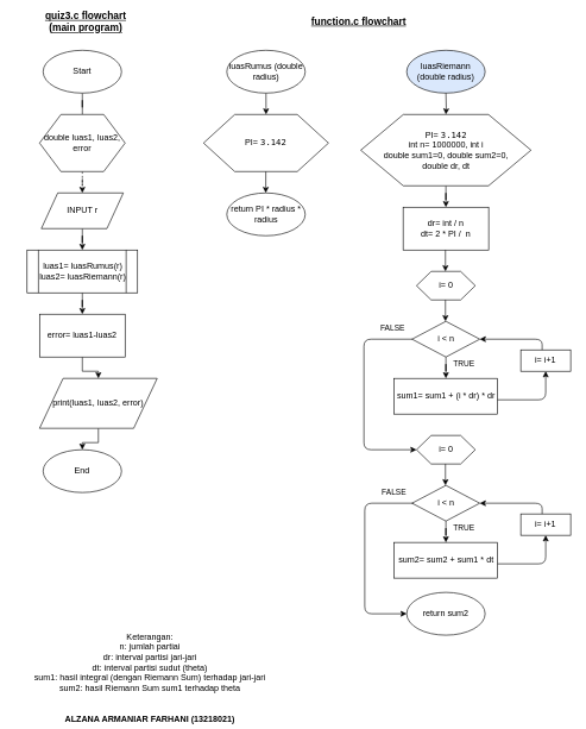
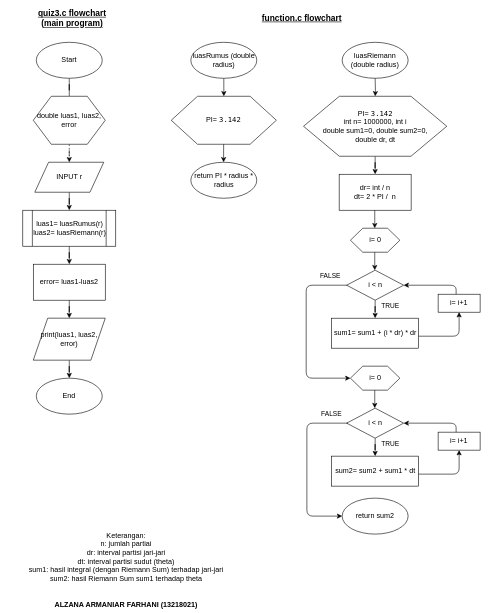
- <mxCell id="18" value="luasRiemann (double radius)" style="ellipse;whiteSpace=wrap;html=1;fillColor=#dae8fc;" vertex="1" parent="1"><mxGeometry x="570" y="70" width="110" height="60" as="geometry" /></mxCell>
+ <mxCell id="18" value="luasRiemann (double radius)" style="ellipse;whiteSpace=wrap;html=1;" vertex="1" parent="1"><mxGeometry x="570" y="70" width="110" height="60" as="geometry" /></mxCell>
- <mxCell id="13" value="print(luas1, luas2, error)" style="shape=parallelogram;perimeter=parallelogramPerimeter;whiteSpace=wrap;html=1;" vertex="1" parent="1"><mxGeometry x="55" y="530" width="165" height="70" as="geometry" /></mxCell>
+ <mxCell id="13" value="print(luas1, luas2, error)" style="shape=parallelogram;perimeter=parallelogramPerimeter;whiteSpace=wrap;html=1;" vertex="1" parent="1"><mxGeometry x="55" y="530" width="120" height="70" as="geometry" /></mxCell>
